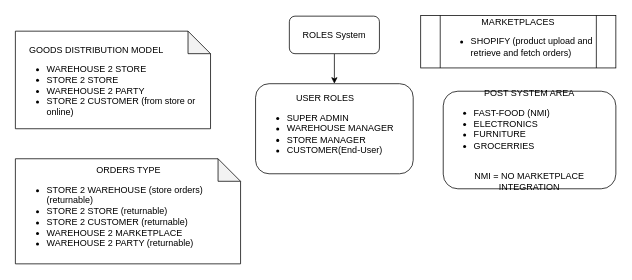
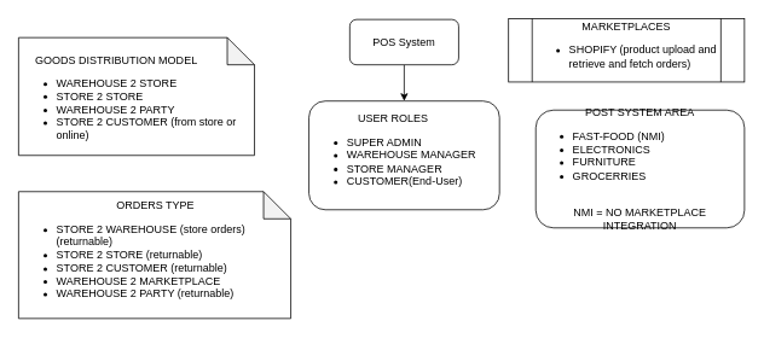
- <mxCell id="3" value="ROLES System" style="rounded=1;whiteSpace=wrap;html=1;" vertex="1" parent="1"><mxGeometry x="385" y="21" width="120" height="50" as="geometry" /></mxCell>
+ <mxCell id="3" value="POS System" style="rounded=1;whiteSpace=wrap;html=1;" vertex="1" parent="1"><mxGeometry x="385" y="21" width="120" height="50" as="geometry" /></mxCell>
